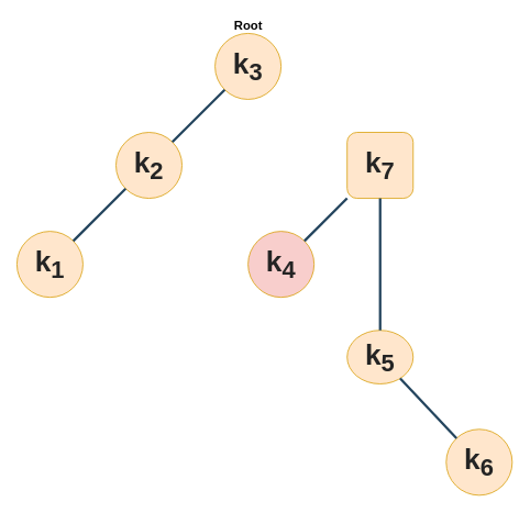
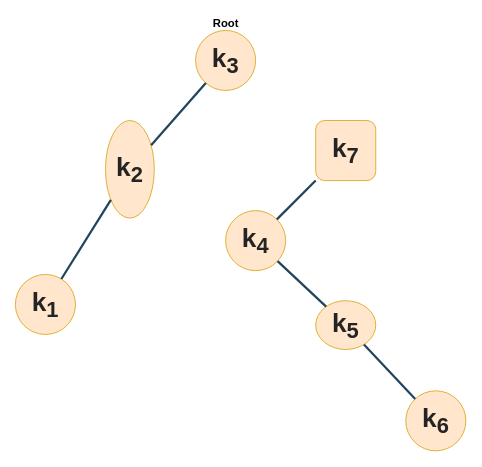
- <mxCell id="3" value="&lt;span style=&quot;font-size: 35px&quot;&gt;&lt;b&gt;k&lt;sub&gt;2&lt;/sub&gt;&lt;/b&gt;&lt;/span&gt;" style="ellipse;whiteSpace=wrap;html=1;aspect=fixed;fillColor=#ffe6cc;strokeColor=#d79b00;fontColor=#242424;" parent="1" vertex="1"><mxGeometry x="140" y="160" width="80" height="80" as="geometry" /></mxCell>
+ <mxCell id="3" value="&lt;span style=&quot;font-size: 35px&quot;&gt;&lt;b&gt;k&lt;sub&gt;2&lt;/sub&gt;&lt;/b&gt;&lt;/span&gt;" style="ellipse;whiteSpace=wrap;html=1;aspect=fixed;fillColor=#ffe6cc;strokeColor=#d79b00;fontColor=#242424;" parent="1" vertex="1"><mxGeometry x="140" y="160" width="65" height="130" as="geometry" /></mxCell>
- <mxCell id="4" value="&lt;b&gt;&lt;font style=&quot;font-size: 35px&quot;&gt;k&lt;sub&gt;1&lt;/sub&gt;&lt;/font&gt;&lt;/b&gt;" style="ellipse;whiteSpace=wrap;html=1;aspect=fixed;fillColor=#ffe6cc;strokeColor=#d79b00;fontColor=#242424;" parent="1" vertex="1"><mxGeometry x="20" y="280" width="80" height="80" as="geometry" /></mxCell>
+ <mxCell id="4" value="&lt;b&gt;&lt;font style=&quot;font-size: 35px&quot;&gt;k&lt;sub&gt;1&lt;/sub&gt;&lt;/font&gt;&lt;/b&gt;" style="ellipse;whiteSpace=wrap;html=1;aspect=fixed;fillColor=#ffe6cc;strokeColor=#d79b00;fontColor=#242424;" parent="1" vertex="1"><mxGeometry x="20" y="365" width="80" height="80" as="geometry" /></mxCell>
- <mxCell id="6" value="&lt;b&gt;&lt;font style=&quot;font-size: 35px&quot;&gt;k&lt;sub&gt;4&lt;/sub&gt;&lt;/font&gt;&lt;/b&gt;" style="ellipse;whiteSpace=wrap;html=1;aspect=fixed;fillColor=#f8cecc;strokeColor=#d79b00;fontColor=#242424;" parent="1" vertex="1"><mxGeometry x="300" y="280" width="80" height="80" as="geometry" /></mxCell>
+ <mxCell id="6" value="&lt;b&gt;&lt;font style=&quot;font-size: 35px&quot;&gt;k&lt;sub&gt;4&lt;/sub&gt;&lt;/font&gt;&lt;/b&gt;" style="ellipse;whiteSpace=wrap;html=1;aspect=fixed;fillColor=#ffe6cc;strokeColor=#d79b00;fontColor=#242424;" parent="1" vertex="1"><mxGeometry x="300" y="280" width="80" height="80" as="geometry" /></mxCell>
- <mxCell id="10" value="" style="endArrow=none;html=1;strokeWidth=3;fillColor=#bac8d3;strokeColor=#23445d;" parent="1" source="7" target="5" edge="1"><mxGeometry width="50" height="50" relative="1" as="geometry"><mxPoint x="138.284" y="341.716" as="sourcePoint" /><mxPoint x="201.716" y="278.284" as="targetPoint" /></mxGeometry></mxCell>
+ <mxCell id="10" value="" style="endArrow=none;html=1;strokeWidth=3;fillColor=#bac8d3;strokeColor=#23445d;" parent="1" source="7" target="6" edge="1"><mxGeometry width="50" height="50" relative="1" as="geometry"><mxPoint x="138.284" y="341.716" as="sourcePoint" /><mxPoint x="201.716" y="278.284" as="targetPoint" /></mxGeometry></mxCell>
